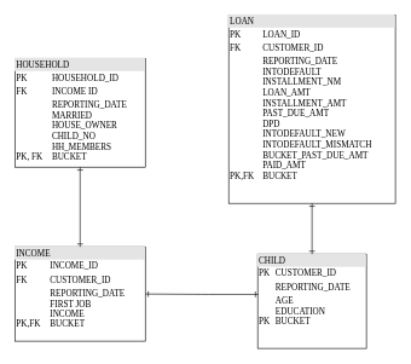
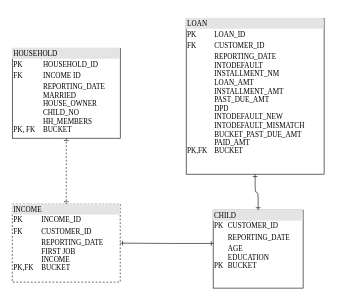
- <mxCell id="5" value="&lt;div style=&quot;box-sizing:border-box;width:100%;background:#e4e4e4;padding:2px;&quot;&gt;LOAN&lt;/div&gt;&lt;table style=&quot;width:100%;font-size:1em;&quot; cellpadding=&quot;2&quot; cellspacing=&quot;0&quot;&gt;&lt;tbody&gt;&lt;tr&gt;&lt;td&gt;PK&lt;/td&gt;&lt;td&gt;LOAN_ID&lt;/td&gt;&lt;/tr&gt;&lt;tr&gt;&lt;td&gt;FK&lt;/td&gt;&lt;td&gt;CUSTOMER_ID&lt;/td&gt;&lt;/tr&gt;&lt;tr&gt;&lt;td&gt;&lt;br&gt;&lt;br&gt;&lt;br&gt;&lt;br&gt;&lt;br&gt;&lt;br&gt;&lt;br&gt;&lt;br&gt;&lt;br&gt;&lt;br&gt;&lt;br&gt;PK,FK&lt;/td&gt;&lt;td&gt;REPORTING_DATE&lt;br&gt;INTODEFAULT&lt;br&gt;INSTALLMENT_NM&lt;br&gt;LOAN_AMT&lt;br&gt;INSTALLMENT_AMT&lt;br&gt;PAST_DUE_AMT&lt;br&gt;DPD&lt;br&gt;INTODEFAULT_NEW&lt;br&gt;INTODEFAULT_MISMATCH&lt;br&gt;BUCKET_PAST_DUE_AMT&lt;br&gt;PAID_AMT&lt;br&gt;BUCKET&lt;/td&gt;&lt;/tr&gt;&lt;/tbody&gt;&lt;/table&gt;" style="verticalAlign=top;align=left;overflow=fill;html=1;rounded=0;shadow=0;comic=0;labelBackgroundColor=none;strokeWidth=1;fontFamily=Verdana;fontSize=12" parent="1" vertex="1"><mxGeometry x="315" y="20" width="230" height="260" as="geometry" /></mxCell>
+ <mxCell id="5" value="&lt;div style=&quot;box-sizing:border-box;width:100%;background:#e4e4e4;padding:2px;&quot;&gt;LOAN&lt;/div&gt;&lt;table style=&quot;width:100%;font-size:1em;&quot; cellpadding=&quot;2&quot; cellspacing=&quot;0&quot;&gt;&lt;tbody&gt;&lt;tr&gt;&lt;td&gt;PK&lt;/td&gt;&lt;td&gt;LOAN_ID&lt;/td&gt;&lt;/tr&gt;&lt;tr&gt;&lt;td&gt;FK&lt;/td&gt;&lt;td&gt;CUSTOMER_ID&lt;/td&gt;&lt;/tr&gt;&lt;tr&gt;&lt;td&gt;&lt;br&gt;&lt;br&gt;&lt;br&gt;&lt;br&gt;&lt;br&gt;&lt;br&gt;&lt;br&gt;&lt;br&gt;&lt;br&gt;&lt;br&gt;&lt;br&gt;PK,FK&lt;/td&gt;&lt;td&gt;REPORTING_DATE&lt;br&gt;INTODEFAULT&lt;br&gt;INSTALLMENT_NM&lt;br&gt;LOAN_AMT&lt;br&gt;INSTALLMENT_AMT&lt;br&gt;PAST_DUE_AMT&lt;br&gt;DPD&lt;br&gt;INTODEFAULT_NEW&lt;br&gt;INTODEFAULT_MISMATCH&lt;br&gt;BUCKET_PAST_DUE_AMT&lt;br&gt;PAID_AMT&lt;br&gt;BUCKET&lt;/td&gt;&lt;/tr&gt;&lt;/tbody&gt;&lt;/table&gt;" style="verticalAlign=top;align=left;overflow=fill;html=1;rounded=0;shadow=0;comic=0;labelBackgroundColor=none;strokeWidth=1;fontFamily=Verdana;fontSize=12" parent="1" vertex="1"><mxGeometry x="310" y="30" width="230" height="260" as="geometry" /></mxCell>
- <mxCell id="6" value="" style="edgeStyle=orthogonalEdgeStyle;labelBackgroundColor=none;startArrow=ERone;endArrow=ERone;fontFamily=Verdana;fontSize=12;align=left;exitX=0.5;exitY=1;exitDx=0;exitDy=0;html=1;startFill=0;endFill=0;" parent="1" source="2" edge="1" target="4"><mxGeometry relative="1" as="geometry"><mxPoint x="200" y="200" as="sourcePoint" /><mxPoint x="100" y="270" as="targetPoint" /><Array as="points" /></mxGeometry></mxCell>
+ <mxCell id="6" value="" style="edgeStyle=orthogonalEdgeStyle;labelBackgroundColor=none;startArrow=ERone;endArrow=ERone;fontFamily=Verdana;fontSize=12;align=left;exitX=0.5;exitY=1;exitDx=0;exitDy=0;html=1;startFill=0;endFill=0;dashed=1;" parent="1" source="2" edge="1" target="4"><mxGeometry relative="1" as="geometry"><mxPoint x="200" y="200" as="sourcePoint" /><mxPoint x="100" y="270" as="targetPoint" /><Array as="points" /></mxGeometry></mxCell>
- <mxCell id="4" value="&lt;div style=&quot;box-sizing:border-box;width:100%;background:#e4e4e4;padding:2px;&quot;&gt;INCOME&lt;/div&gt;&lt;table style=&quot;width:100%;font-size:1em;&quot; cellpadding=&quot;2&quot; cellspacing=&quot;0&quot;&gt;&lt;tbody&gt;&lt;tr&gt;&lt;td&gt;PK&lt;/td&gt;&lt;td&gt;INCOME_ID&lt;/td&gt;&lt;/tr&gt;&lt;tr&gt;&lt;td&gt;FK&lt;/td&gt;&lt;td&gt;CUSTOMER_ID&lt;/td&gt;&lt;/tr&gt;&lt;tr&gt;&lt;td&gt;&lt;br&gt;&lt;br&gt;&lt;br&gt;PK,FK&lt;/td&gt;&lt;td&gt;REPORTING_DATE&lt;br&gt;FIRST JOB&lt;br&gt;INCOME&lt;br&gt;BUCKET&lt;/td&gt;&lt;/tr&gt;&lt;/tbody&gt;&lt;/table&gt;" style="verticalAlign=top;align=left;overflow=fill;html=1;rounded=0;shadow=0;comic=0;labelBackgroundColor=none;strokeWidth=1;fontFamily=Verdana;fontSize=12" parent="1" vertex="1"><mxGeometry x="20" y="340" width="180" height="130" as="geometry" /></mxCell>
+ <mxCell id="4" value="&lt;div style=&quot;box-sizing:border-box;width:100%;background:#e4e4e4;padding:2px;&quot;&gt;INCOME&lt;/div&gt;&lt;table style=&quot;width:100%;font-size:1em;&quot; cellpadding=&quot;2&quot; cellspacing=&quot;0&quot;&gt;&lt;tbody&gt;&lt;tr&gt;&lt;td&gt;PK&lt;/td&gt;&lt;td&gt;INCOME_ID&lt;/td&gt;&lt;/tr&gt;&lt;tr&gt;&lt;td&gt;FK&lt;/td&gt;&lt;td&gt;CUSTOMER_ID&lt;/td&gt;&lt;/tr&gt;&lt;tr&gt;&lt;td&gt;&lt;br&gt;&lt;br&gt;&lt;br&gt;PK,FK&lt;/td&gt;&lt;td&gt;REPORTING_DATE&lt;br&gt;FIRST JOB&lt;br&gt;INCOME&lt;br&gt;BUCKET&lt;/td&gt;&lt;/tr&gt;&lt;/tbody&gt;&lt;/table&gt;" style="verticalAlign=top;align=left;overflow=fill;html=1;rounded=0;shadow=0;comic=0;labelBackgroundColor=none;strokeWidth=1;fontFamily=Verdana;fontSize=12;dashed=1;" parent="1" vertex="1"><mxGeometry x="20" y="340" width="180" height="130" as="geometry" /></mxCell>
